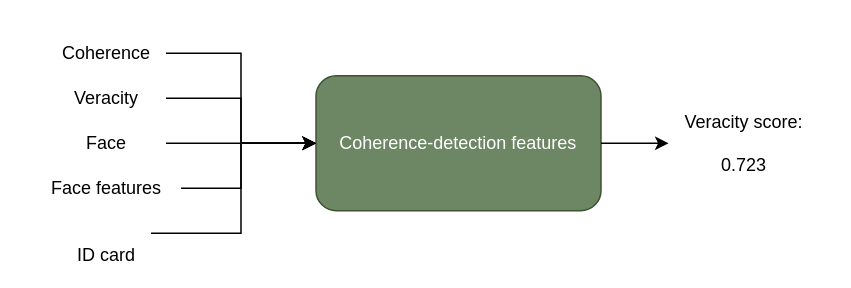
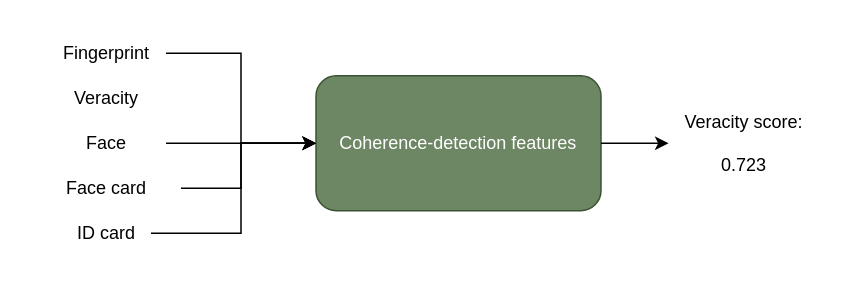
- <mxCell id="4" value="Coherence" style="text;html=1;align=center;verticalAlign=middle;resizable=0;points=[];autosize=1;strokeColor=none;fillColor=none;" vertex="1" parent="1"><mxGeometry x="30" y="20" width="80" height="30" as="geometry" /></mxCell>
+ <mxCell id="4" value="Fingerprint" style="text;html=1;align=center;verticalAlign=middle;resizable=0;points=[];autosize=1;strokeColor=none;fillColor=none;" vertex="1" parent="1"><mxGeometry x="30" y="20" width="80" height="30" as="geometry" /></mxCell>
- <mxCell id="5" style="edgeStyle=orthogonalEdgeStyle;rounded=0;orthogonalLoop=1;jettySize=auto;html=1;entryX=0;entryY=0.5;entryDx=0;entryDy=0;" edge="1" parent="1" source="6" target="2"><mxGeometry relative="1" as="geometry" /></mxCell>
- <mxCell id="10" value="Face features" style="text;html=1;align=center;verticalAlign=middle;resizable=0;points=[];autosize=1;strokeColor=none;fillColor=none;" vertex="1" parent="1"><mxGeometry x="20" y="110" width="100" height="30" as="geometry" /></mxCell>
+ <mxCell id="10" value="Face card" style="text;html=1;align=center;verticalAlign=middle;resizable=0;points=[];autosize=1;strokeColor=none;fillColor=none;" vertex="1" parent="1"><mxGeometry x="20" y="110" width="100" height="30" as="geometry" /></mxCell>
- <mxCell id="12" value="ID card" style="text;html=1;align=center;verticalAlign=middle;resizable=0;points=[];autosize=1;strokeColor=none;fillColor=none;" vertex="1" parent="1"><mxGeometry x="40" y="155" width="60" height="30" as="geometry" /></mxCell>
+ <mxCell id="12" value="ID card" style="text;html=1;align=center;verticalAlign=middle;resizable=0;points=[];autosize=1;strokeColor=none;fillColor=none;" vertex="1" parent="1"><mxGeometry x="40" y="140" width="60" height="30" as="geometry" /></mxCell>
